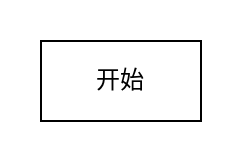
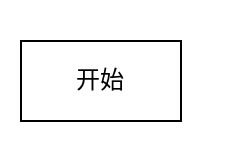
- <mxCell id="2" value="开始" style="rounded=0;whiteSpace=wrap;html=1;" parent="1" vertex="1"><mxGeometry x="20" y="20" width="80" height="40" as="geometry" /></mxCell>
+ <mxCell id="2" value="开始" style="rounded=0;whiteSpace=wrap;html=1;" parent="1" vertex="1"><mxGeometry x="10" y="20" width="80" height="40" as="geometry" /></mxCell>
